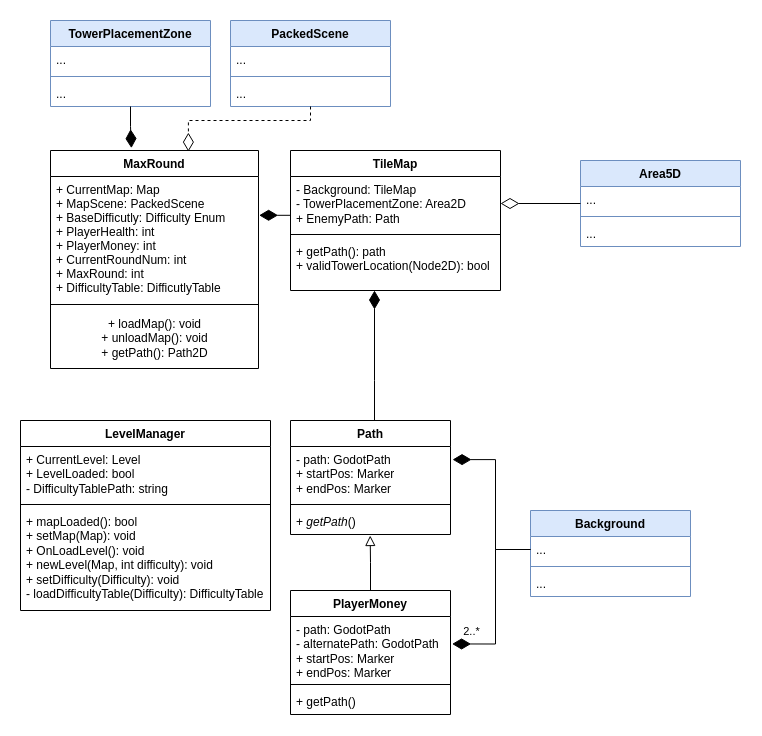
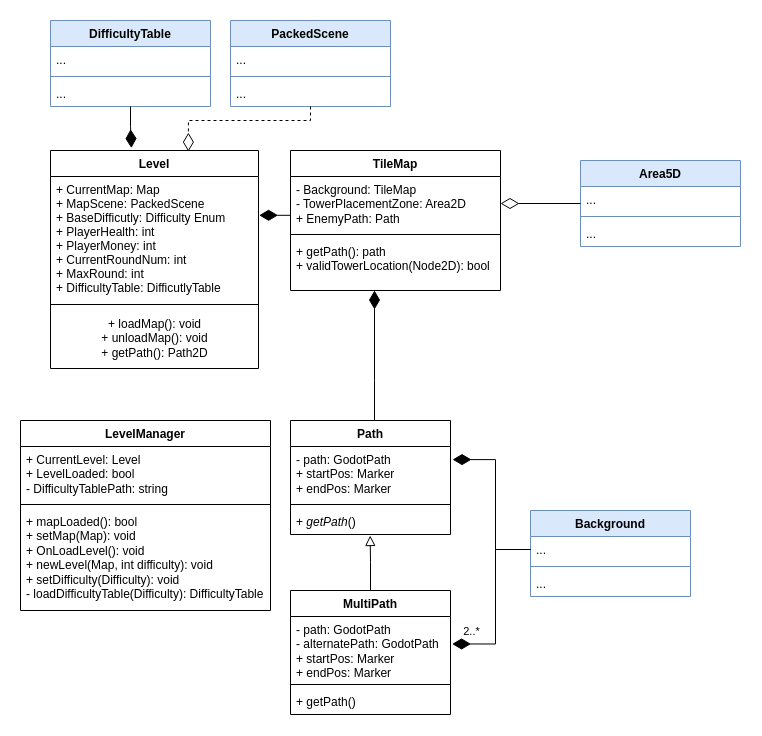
- <mxCell id="37" value="TowerPlacementZone" style="swimlane;fontStyle=1;align=center;verticalAlign=top;childLayout=stackLayout;horizontal=1;startSize=26;horizontalStack=0;resizeParent=1;resizeParentMax=0;resizeLast=0;collapsible=1;marginBottom=0;whiteSpace=wrap;html=1;fillColor=#dae8fc;strokeColor=#6c8ebf;" vertex="1" parent="1"><mxGeometry x="50" y="20" width="160" height="86" as="geometry" /></mxCell>
+ <mxCell id="37" value="DifficultyTable" style="swimlane;fontStyle=1;align=center;verticalAlign=top;childLayout=stackLayout;horizontal=1;startSize=26;horizontalStack=0;resizeParent=1;resizeParentMax=0;resizeLast=0;collapsible=1;marginBottom=0;whiteSpace=wrap;html=1;fillColor=#dae8fc;strokeColor=#6c8ebf;" vertex="1" parent="1"><mxGeometry x="50" y="20" width="160" height="86" as="geometry" /></mxCell>
- <mxCell id="2" value="MaxRound" style="swimlane;fontStyle=1;align=center;verticalAlign=top;childLayout=stackLayout;horizontal=1;startSize=26;horizontalStack=0;resizeParent=1;resizeLast=0;collapsible=1;marginBottom=0;rounded=0;shadow=0;strokeWidth=1;" parent="1" vertex="1"><mxGeometry x="50" y="150" width="208" height="218" as="geometry"><mxRectangle x="230" y="140" width="160" height="26" as="alternateBounds" /></mxGeometry></mxCell>
+ <mxCell id="2" value="Level" style="swimlane;fontStyle=1;align=center;verticalAlign=top;childLayout=stackLayout;horizontal=1;startSize=26;horizontalStack=0;resizeParent=1;resizeLast=0;collapsible=1;marginBottom=0;rounded=0;shadow=0;strokeWidth=1;" parent="1" vertex="1"><mxGeometry x="50" y="150" width="208" height="218" as="geometry"><mxRectangle x="230" y="140" width="160" height="26" as="alternateBounds" /></mxGeometry></mxCell>
- <mxCell id="15" value="PlayerMoney" style="swimlane;fontStyle=1;align=center;verticalAlign=top;childLayout=stackLayout;horizontal=1;startSize=26;horizontalStack=0;resizeParent=1;resizeParentMax=0;resizeLast=0;collapsible=1;marginBottom=0;whiteSpace=wrap;html=1;" parent="1" vertex="1"><mxGeometry x="290" y="590" width="160" height="124" as="geometry" /></mxCell>
+ <mxCell id="15" value="MultiPath" style="swimlane;fontStyle=1;align=center;verticalAlign=top;childLayout=stackLayout;horizontal=1;startSize=26;horizontalStack=0;resizeParent=1;resizeParentMax=0;resizeLast=0;collapsible=1;marginBottom=0;whiteSpace=wrap;html=1;" parent="1" vertex="1"><mxGeometry x="290" y="590" width="160" height="124" as="geometry" /></mxCell>
